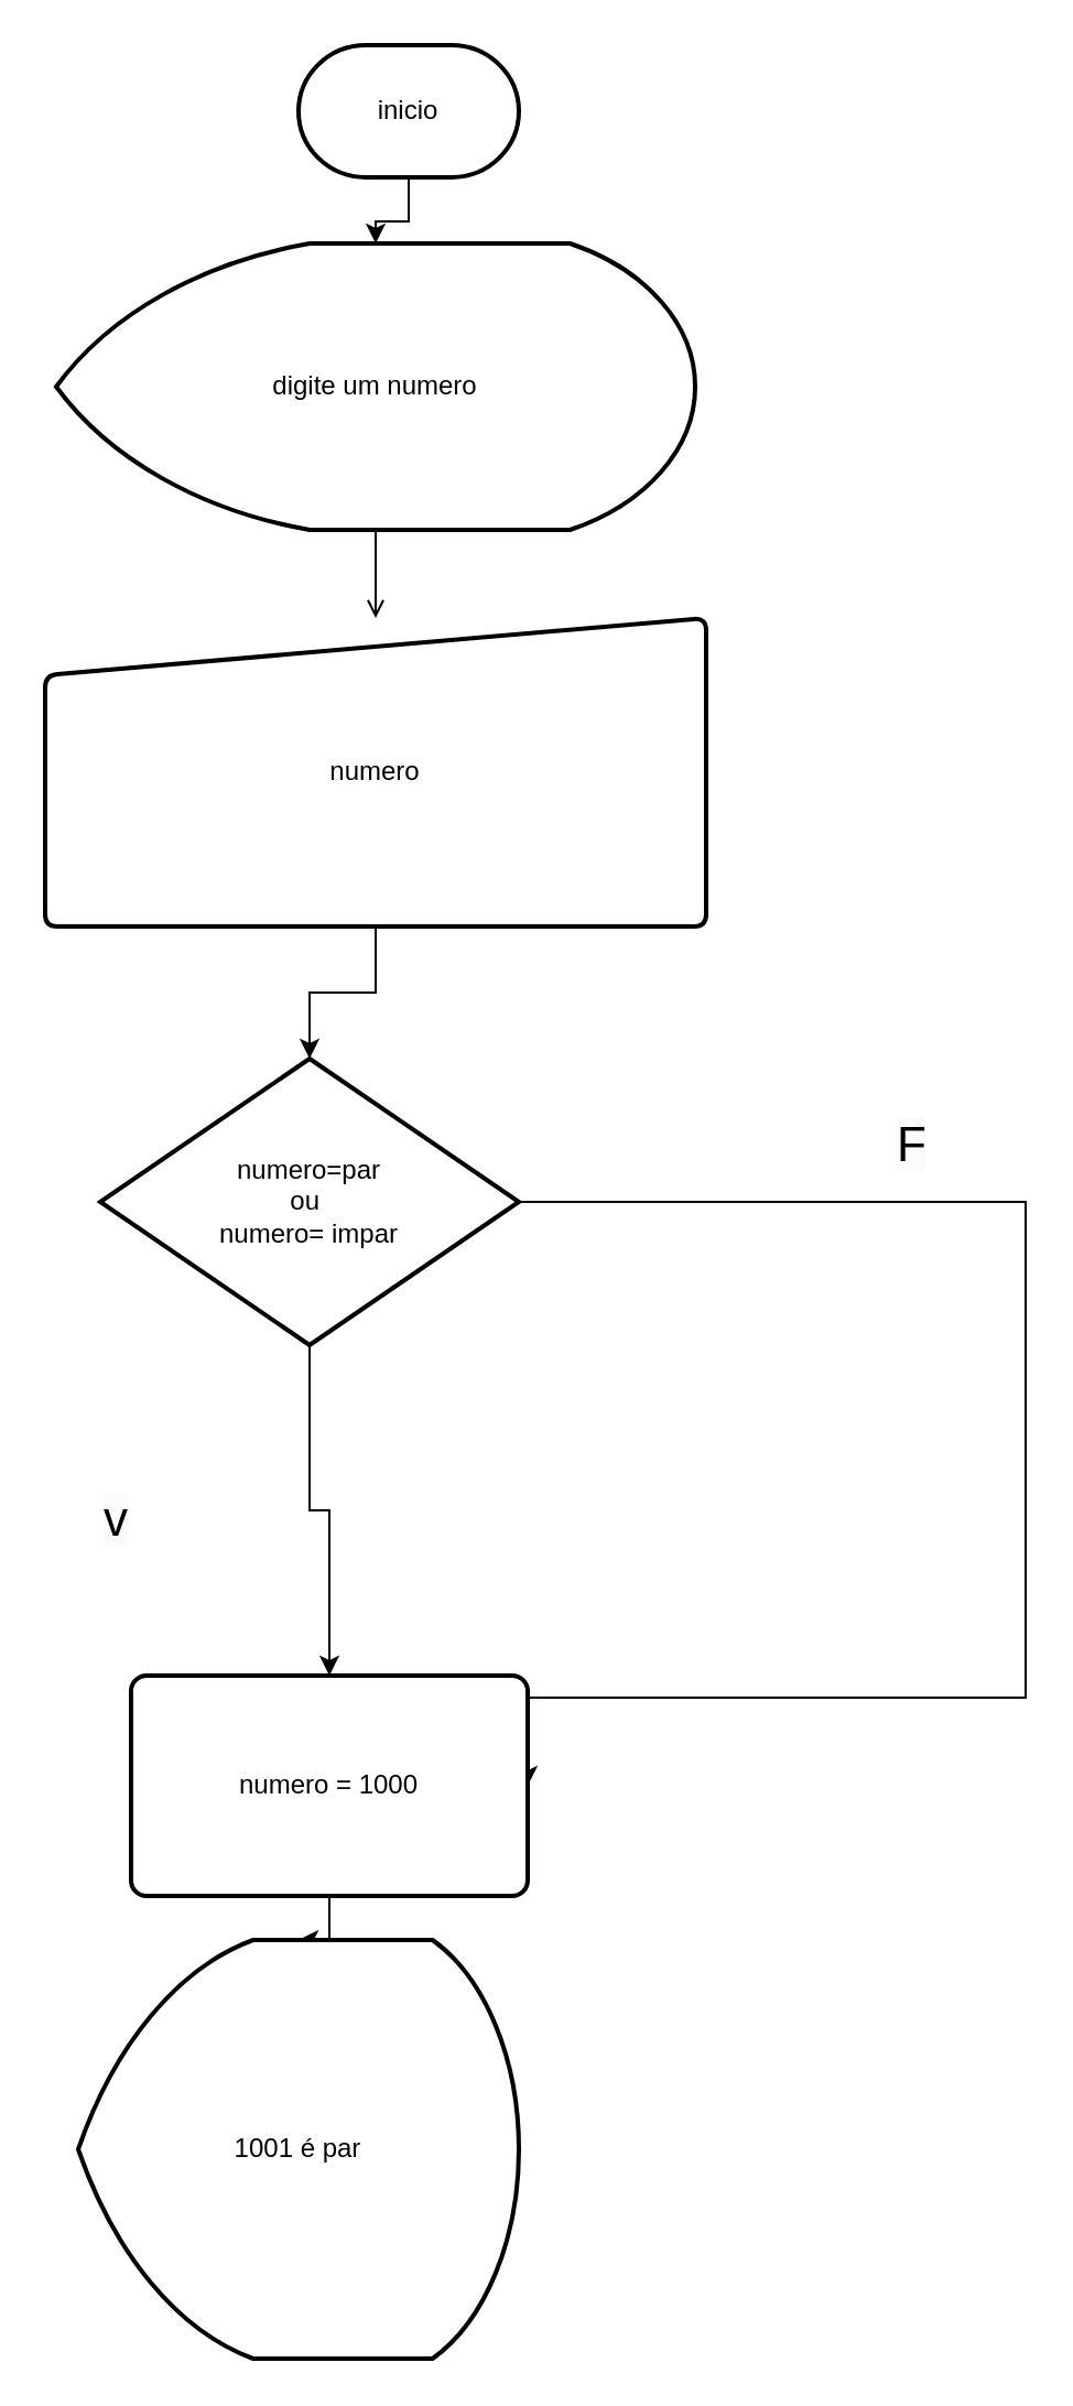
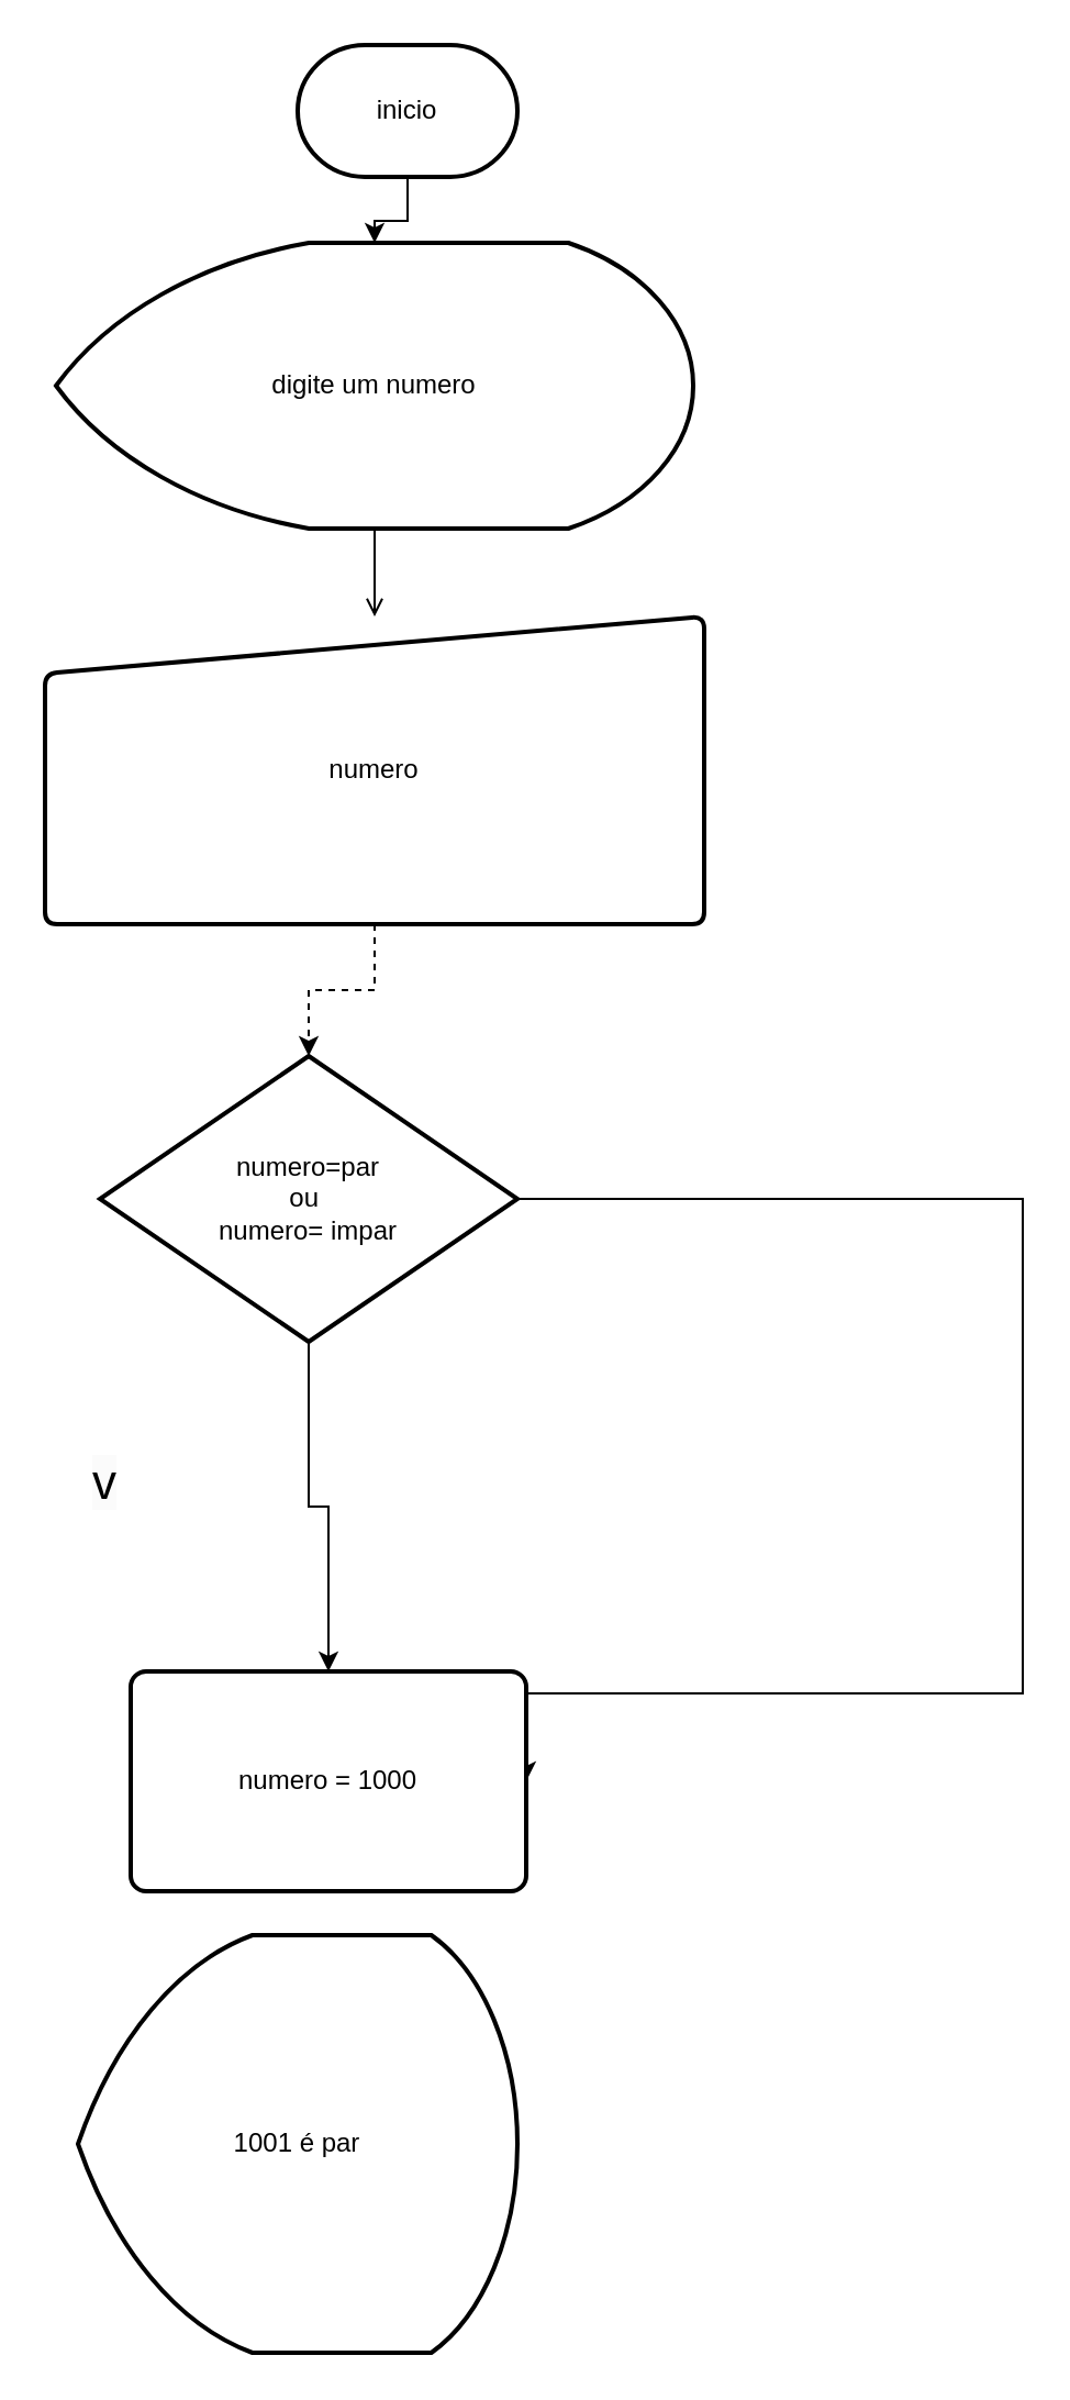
- <mxCell id="4" value="" style="edgeStyle=orthogonalEdgeStyle;rounded=0;orthogonalLoop=1;jettySize=auto;html=1;" edge="1" parent="1" source="5" target="10"><mxGeometry relative="1" as="geometry" /></mxCell>
+ <mxCell id="4" value="" style="edgeStyle=orthogonalEdgeStyle;rounded=0;orthogonalLoop=1;jettySize=auto;html=1;dashed=1;" edge="1" parent="1" source="5" target="10"><mxGeometry relative="1" as="geometry" /></mxCell>
- <mxCell id="14" value="&lt;span style=&quot;color: rgb(0, 0, 0); font-family: Helvetica; font-size: 22px; font-style: normal; font-variant-ligatures: normal; font-variant-caps: normal; font-weight: 400; letter-spacing: normal; orphans: 2; text-align: center; text-indent: 0px; text-transform: none; widows: 2; word-spacing: 0px; -webkit-text-stroke-width: 0px; background-color: rgb(251, 251, 251); text-decoration-thickness: initial; text-decoration-style: initial; text-decoration-color: initial; float: none; display: inline !important;&quot;&gt;F&lt;/span&gt;" style="text;whiteSpace=wrap;html=1;fontSize=22;" vertex="1" parent="1"><mxGeometry x="405" y="500" width="40" height="40" as="geometry" /></mxCell>
- <mxCell id="13" value="&lt;span style=&quot;color: rgb(0, 0, 0); font-family: Helvetica; font-size: 22px; font-style: normal; font-variant-ligatures: normal; font-variant-caps: normal; font-weight: 400; letter-spacing: normal; orphans: 2; text-align: center; text-indent: 0px; text-transform: none; widows: 2; word-spacing: 0px; -webkit-text-stroke-width: 0px; background-color: rgb(251, 251, 251); text-decoration-thickness: initial; text-decoration-style: initial; text-decoration-color: initial; float: none; display: inline !important;&quot;&gt;v&lt;/span&gt;" style="text;whiteSpace=wrap;html=1;fontSize=22;" vertex="1" parent="1"><mxGeometry x="45" y="670" width="40" height="40" as="geometry" /></mxCell>
+ <mxCell id="13" value="&lt;span style=&quot;color: rgb(0, 0, 0); font-family: Helvetica; font-size: 22px; font-style: normal; font-variant-ligatures: normal; font-variant-caps: normal; font-weight: 400; letter-spacing: normal; orphans: 2; text-align: center; text-indent: 0px; text-transform: none; widows: 2; word-spacing: 0px; -webkit-text-stroke-width: 0px; background-color: rgb(251, 251, 251); text-decoration-thickness: initial; text-decoration-style: initial; text-decoration-color: initial; float: none; display: inline !important;&quot;&gt;v&lt;/span&gt;" style="text;whiteSpace=wrap;html=1;fontSize=22;" vertex="1" parent="1"><mxGeometry x="40" y="655" width="40" height="40" as="geometry" /></mxCell>
- <mxCell id="11" value="" style="edgeStyle=orthogonalEdgeStyle;rounded=0;orthogonalLoop=1;jettySize=auto;html=1;" edge="1" parent="1" source="12" target="15"><mxGeometry relative="1" as="geometry" /></mxCell>
